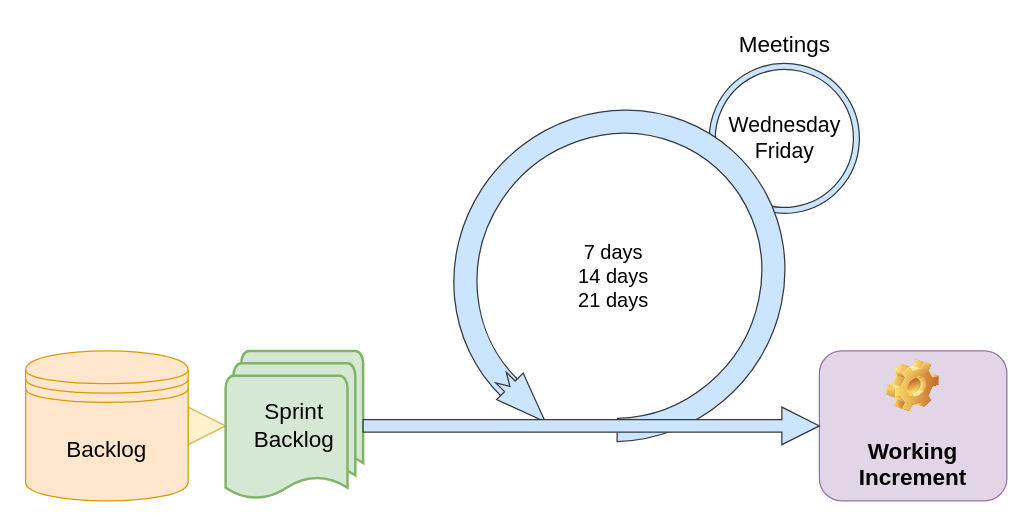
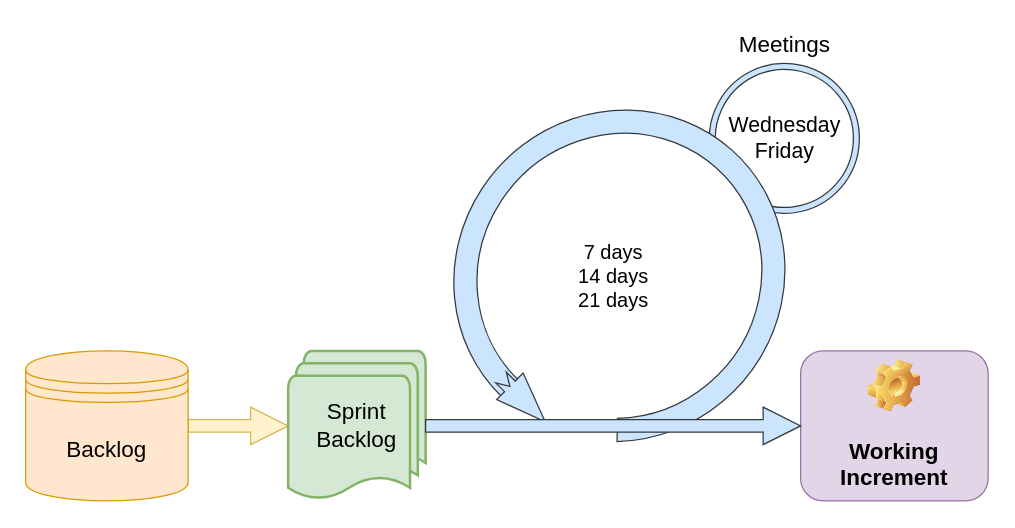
- <mxCell id="6" value="Sprint Backlog" style="strokeWidth=2;html=1;shape=mxgraph.flowchart.multi-document;whiteSpace=wrap;fillColor=#d5e8d4;strokeColor=#82b366;fontSize=18;" vertex="1" parent="1"><mxGeometry x="180" y="280" width="110" height="120" as="geometry" /></mxCell>
+ <mxCell id="6" value="Sprint Backlog" style="strokeWidth=2;html=1;shape=mxgraph.flowchart.multi-document;whiteSpace=wrap;fillColor=#d5e8d4;strokeColor=#82b366;fontSize=18;" vertex="1" parent="1"><mxGeometry x="230" y="280" width="110" height="120" as="geometry" /></mxCell>
- <mxCell id="7" value="Working Increment" style="label;whiteSpace=wrap;html=1;align=center;verticalAlign=bottom;spacingLeft=0;spacingBottom=4;imageAlign=center;imageVerticalAlign=top;image=img/clipart/Gear_128x128.png;fillColor=#e1d5e7;strokeColor=#9673a6;fontSize=18;" vertex="1" parent="1"><mxGeometry x="655" y="280" width="150" height="120" as="geometry" /></mxCell>
+ <mxCell id="7" value="Working Increment" style="label;whiteSpace=wrap;html=1;align=center;verticalAlign=bottom;spacingLeft=0;spacingBottom=4;imageAlign=center;imageVerticalAlign=top;image=img/clipart/Gear_128x128.png;fillColor=#e1d5e7;strokeColor=#9673a6;fontSize=18;" vertex="1" parent="1"><mxGeometry x="640" y="280" width="150" height="120" as="geometry" /></mxCell>
